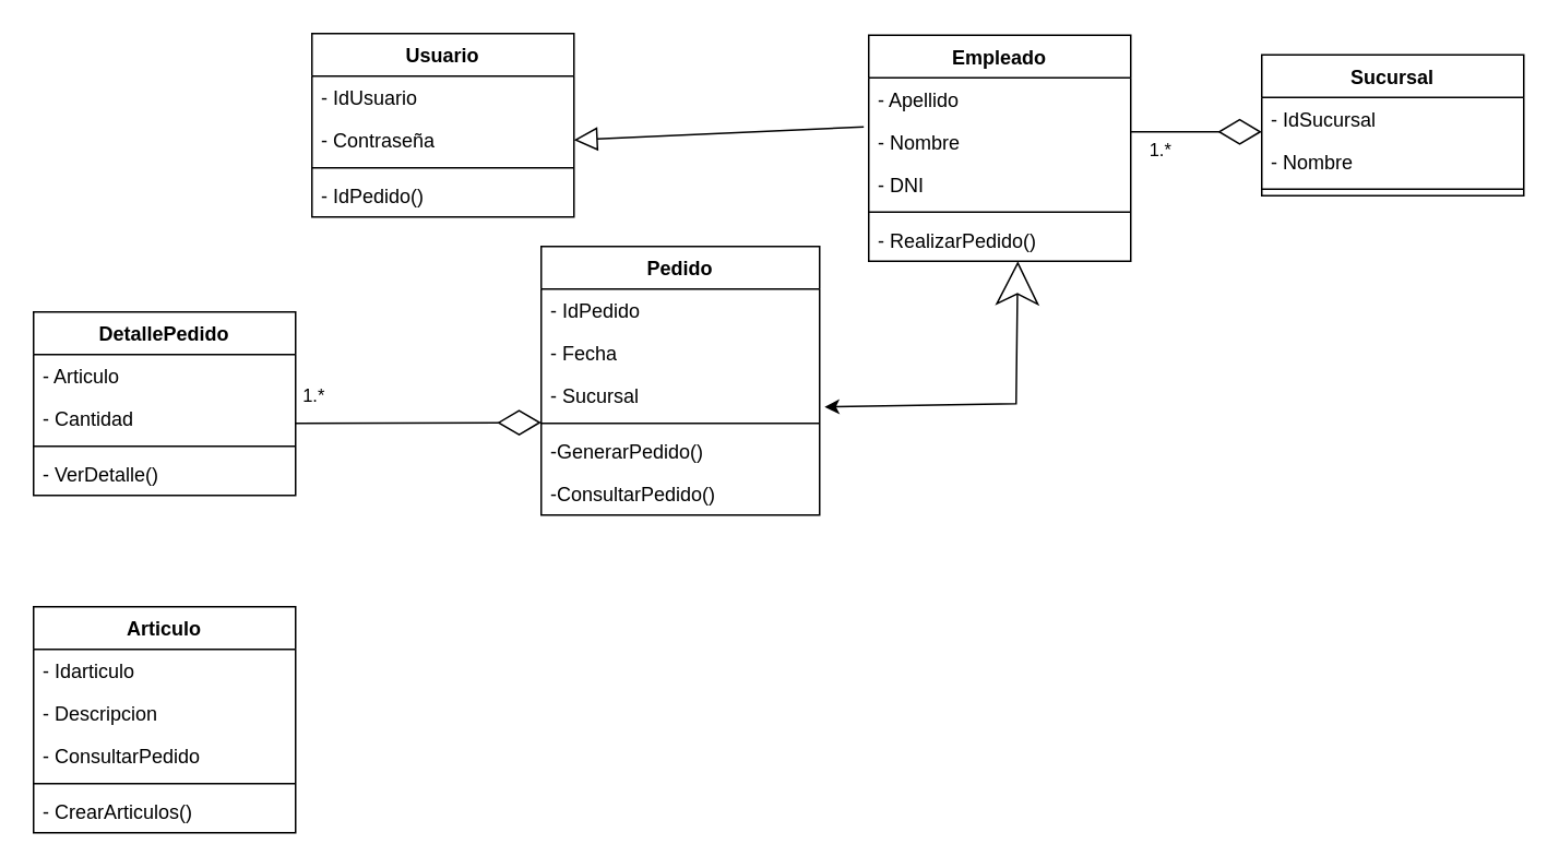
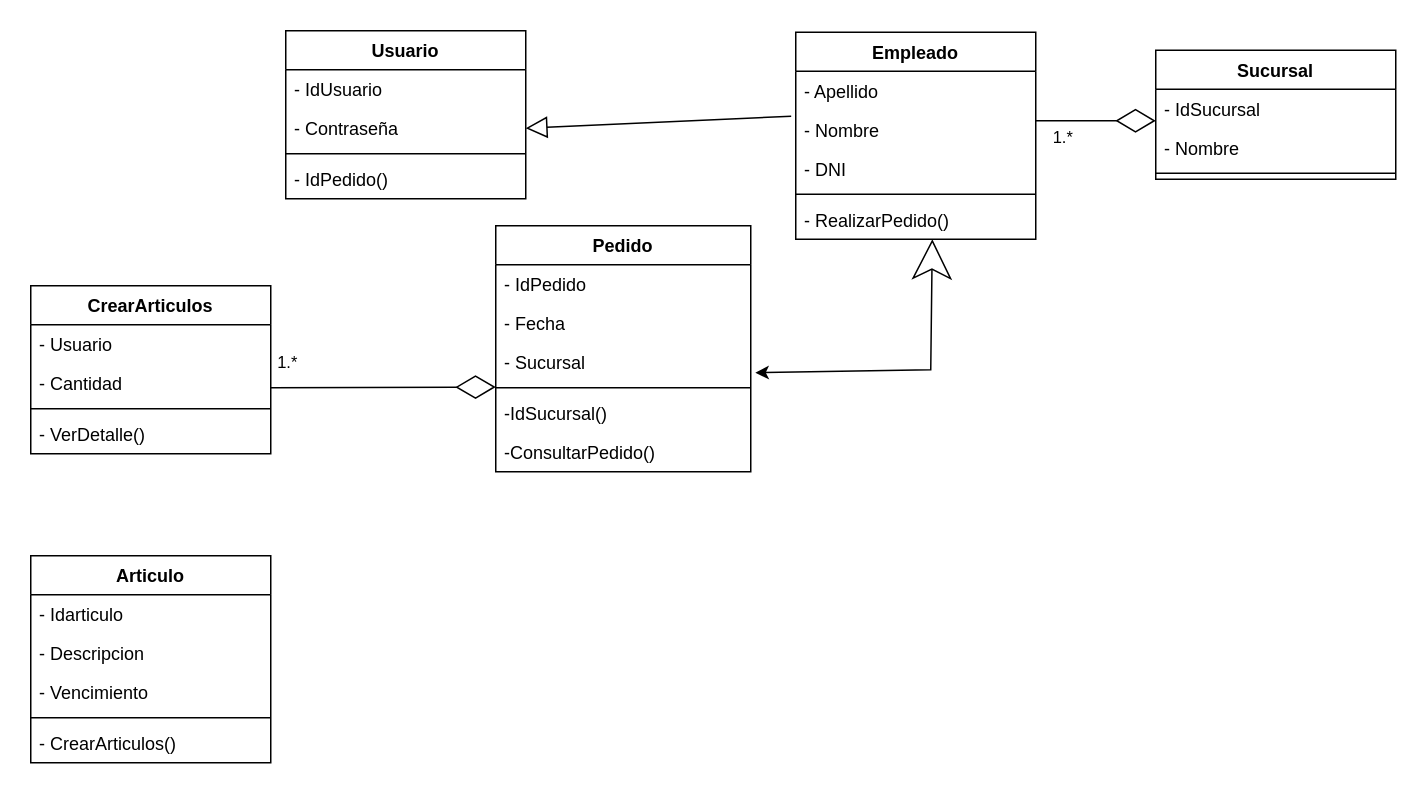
- <mxCell id="9" value="DetallePedido" style="swimlane;fontStyle=1;align=center;verticalAlign=top;childLayout=stackLayout;horizontal=1;startSize=26;horizontalStack=0;resizeParent=1;resizeParentMax=0;resizeLast=0;collapsible=1;marginBottom=0;" vertex="1" parent="1"><mxGeometry x="20" y="190" width="160" height="112" as="geometry" /></mxCell>
+ <mxCell id="9" value="CrearArticulos" style="swimlane;fontStyle=1;align=center;verticalAlign=top;childLayout=stackLayout;horizontal=1;startSize=26;horizontalStack=0;resizeParent=1;resizeParentMax=0;resizeLast=0;collapsible=1;marginBottom=0;" vertex="1" parent="1"><mxGeometry x="20" y="190" width="160" height="112" as="geometry" /></mxCell>
- <mxCell id="10" value="- Articulo" style="text;strokeColor=none;fillColor=none;align=left;verticalAlign=top;spacingLeft=4;spacingRight=4;overflow=hidden;rotatable=0;points=[[0,0.5],[1,0.5]];portConstraint=eastwest;" vertex="1" parent="9"><mxGeometry y="26" width="160" height="26" as="geometry" /></mxCell>
+ <mxCell id="10" value="- Usuario" style="text;strokeColor=none;fillColor=none;align=left;verticalAlign=top;spacingLeft=4;spacingRight=4;overflow=hidden;rotatable=0;points=[[0,0.5],[1,0.5]];portConstraint=eastwest;" vertex="1" parent="9"><mxGeometry y="26" width="160" height="26" as="geometry" /></mxCell>
- <mxCell id="7" value="-GenerarPedido()" style="text;strokeColor=none;fillColor=none;align=left;verticalAlign=top;spacingLeft=4;spacingRight=4;overflow=hidden;rotatable=0;points=[[0,0.5],[1,0.5]];portConstraint=eastwest;" vertex="1" parent="2"><mxGeometry y="112" width="170" height="26" as="geometry" /></mxCell>
+ <mxCell id="7" value="-IdSucursal()" style="text;strokeColor=none;fillColor=none;align=left;verticalAlign=top;spacingLeft=4;spacingRight=4;overflow=hidden;rotatable=0;points=[[0,0.5],[1,0.5]];portConstraint=eastwest;" vertex="1" parent="2"><mxGeometry y="112" width="170" height="26" as="geometry" /></mxCell>
- <mxCell id="32" value="- ConsultarPedido" style="text;strokeColor=none;fillColor=none;align=left;verticalAlign=top;spacingLeft=4;spacingRight=4;overflow=hidden;rotatable=0;points=[[0,0.5],[1,0.5]];portConstraint=eastwest;" vertex="1" parent="29"><mxGeometry y="78" width="160" height="26" as="geometry" /></mxCell>
+ <mxCell id="32" value="- Vencimiento" style="text;strokeColor=none;fillColor=none;align=left;verticalAlign=top;spacingLeft=4;spacingRight=4;overflow=hidden;rotatable=0;points=[[0,0.5],[1,0.5]];portConstraint=eastwest;" vertex="1" parent="29"><mxGeometry y="78" width="160" height="26" as="geometry" /></mxCell>
